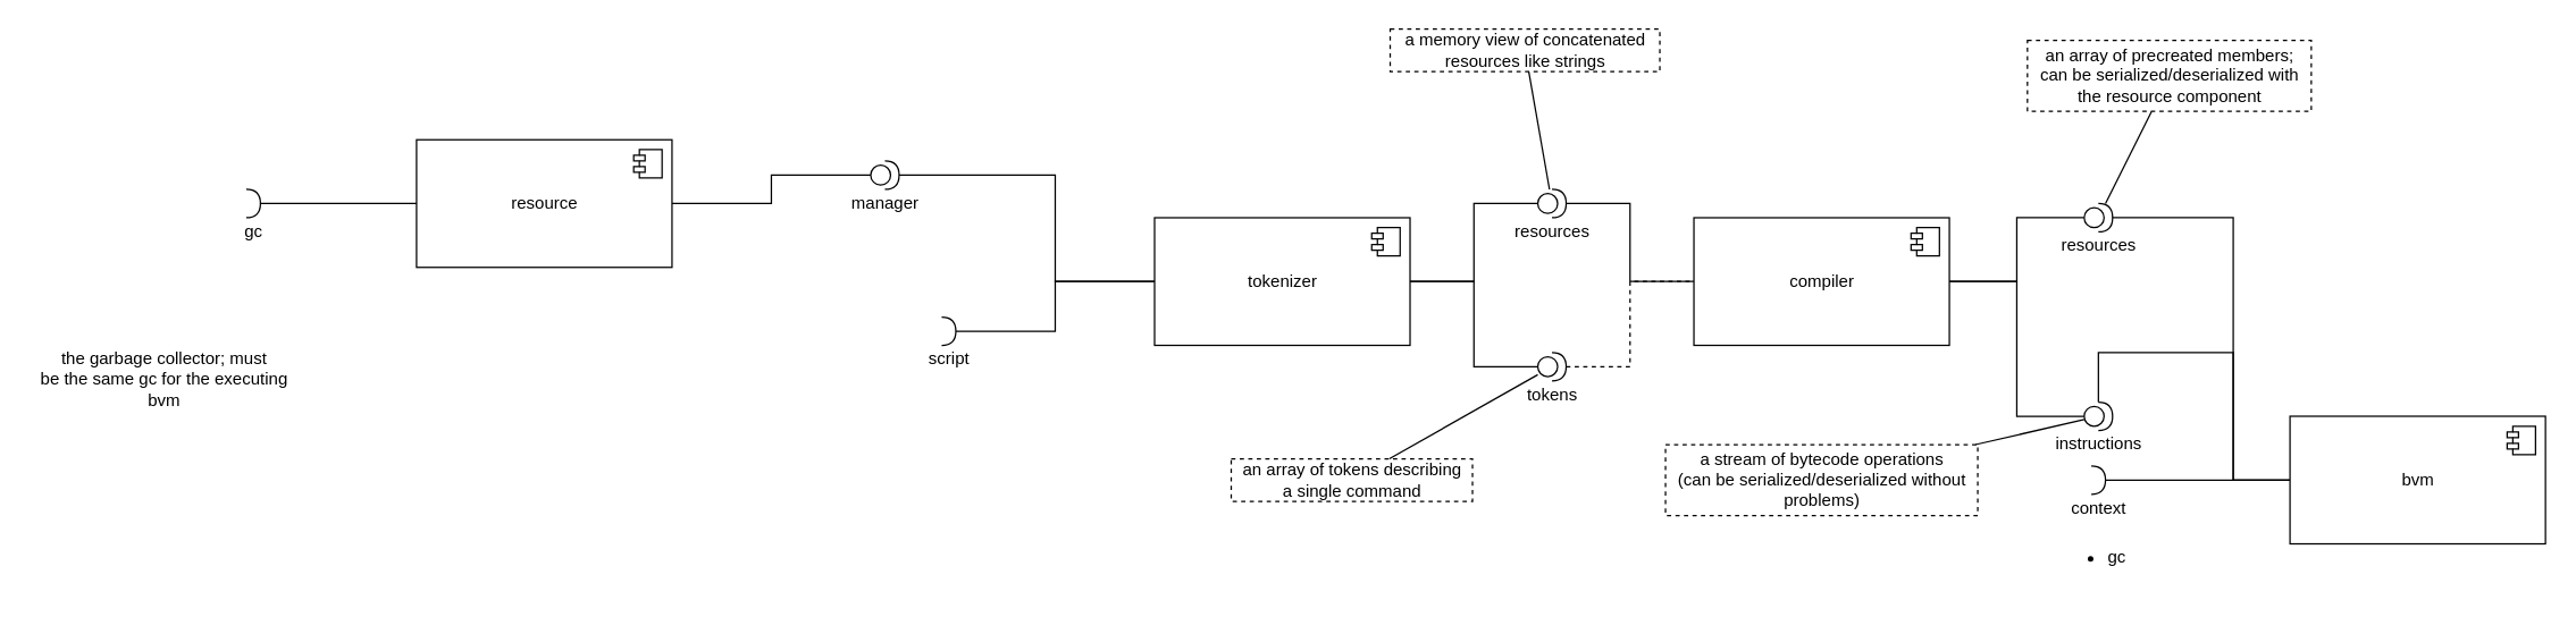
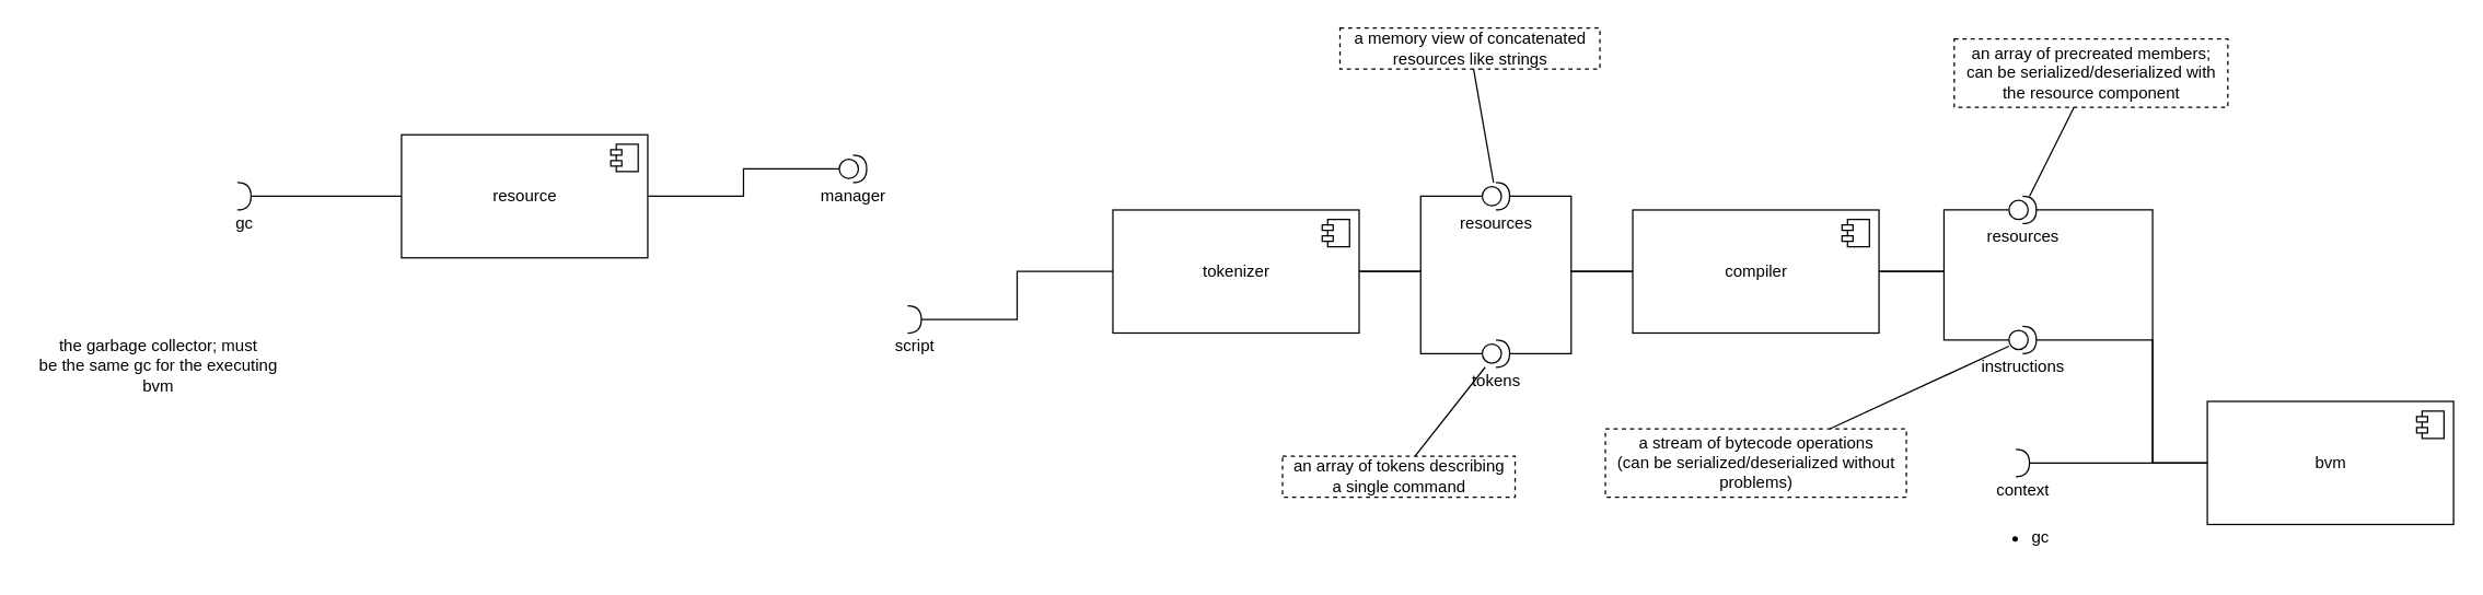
- <mxCell id="31" style="edgeStyle=orthogonalEdgeStyle;rounded=0;orthogonalLoop=1;jettySize=auto;html=1;endArrow=none;endFill=0;" parent="1" source="35" target="4" edge="1"><mxGeometry relative="1" as="geometry"><mxPoint x="673" y="143" as="sourcePoint" /><Array as="points"><mxPoint x="743" y="123" /><mxPoint x="743" y="198" /></Array></mxGeometry></mxCell>
- <mxCell id="6" style="edgeStyle=orthogonalEdgeStyle;rounded=0;orthogonalLoop=1;jettySize=auto;html=1;exitX=1;exitY=0.5;exitDx=0;exitDy=0;exitPerimeter=0;entryX=0;entryY=0.5;entryDx=0;entryDy=0;endArrow=none;endFill=0;dashed=1;" parent="1" source="7" target="11" edge="1"><mxGeometry relative="1" as="geometry" /></mxCell>
+ <mxCell id="6" style="edgeStyle=orthogonalEdgeStyle;rounded=0;orthogonalLoop=1;jettySize=auto;html=1;exitX=1;exitY=0.5;exitDx=0;exitDy=0;exitPerimeter=0;entryX=0;entryY=0.5;entryDx=0;entryDy=0;endArrow=none;endFill=0;" parent="1" source="7" target="11" edge="1"><mxGeometry relative="1" as="geometry" /></mxCell>
- <mxCell id="13" value="instructions" style="shape=providedRequiredInterface;html=1;verticalLabelPosition=bottom;" parent="1" vertex="1"><mxGeometry x="1468" y="283" width="20" height="20" as="geometry" /></mxCell>
+ <mxCell id="13" value="instructions" style="shape=providedRequiredInterface;html=1;verticalLabelPosition=bottom;" parent="1" vertex="1"><mxGeometry x="1468" y="238" width="20" height="20" as="geometry" /></mxCell>
- <mxCell id="30" value="an array of tokens describing&lt;br&gt;a single command" style="text;html=1;align=center;verticalAlign=middle;resizable=0;points=[];autosize=1;strokeColor=#000000;dashed=1;" parent="1" vertex="1"><mxGeometry x="867" y="323" width="170" height="30" as="geometry" /></mxCell>
+ <mxCell id="30" value="an array of tokens describing&lt;br&gt;a single command" style="text;html=1;align=center;verticalAlign=middle;resizable=0;points=[];autosize=1;strokeColor=#000000;dashed=1;" parent="1" vertex="1"><mxGeometry x="937" y="333" width="170" height="30" as="geometry" /></mxCell>
